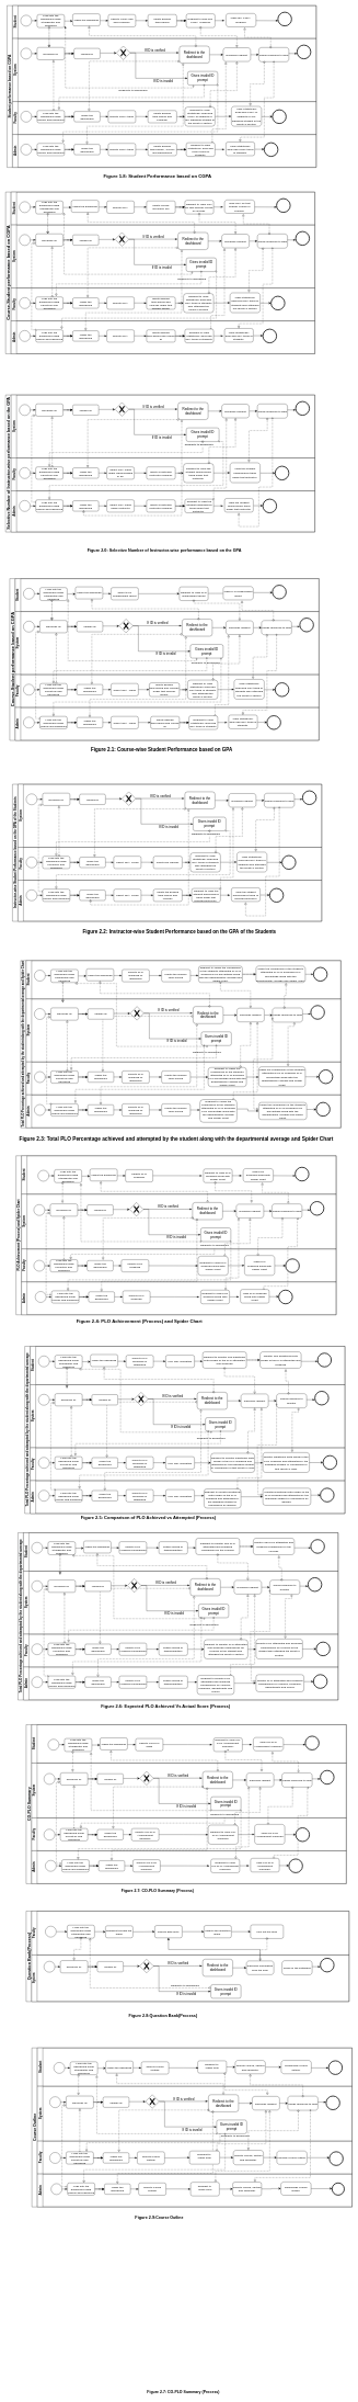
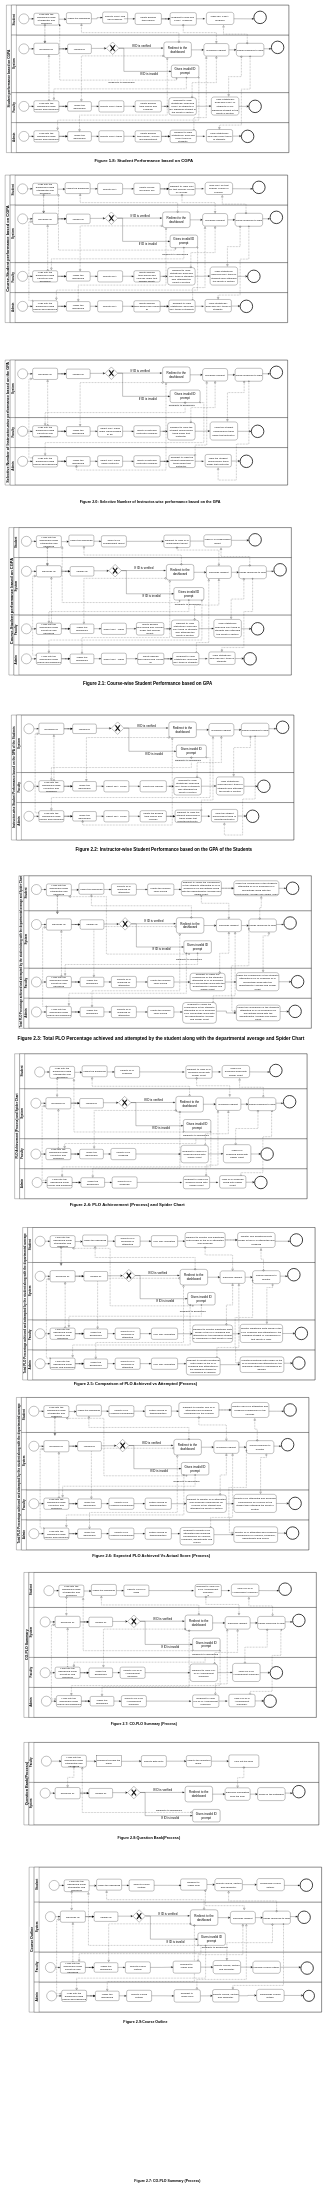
- <mxCell id="8" value="Selects CGPA and Self Progress&amp;nbsp;" style="rounded=1;whiteSpace=wrap;html=1;fontSize=10;" parent="3" vertex="1"><mxGeometry x="350" y="32.5" width="100" height="45" as="geometry" /></mxCell>
+ <mxCell id="8" value="Selects CGPA and Self Progress&amp;nbsp;" style="rounded=1;whiteSpace=wrap;html=1;fontSize=10;" parent="3" vertex="1"><mxGeometry x="365" y="27.5" width="100" height="45" as="geometry" /></mxCell>
- <mxCell id="858" value="Browses through the menu" style="rounded=1;whiteSpace=wrap;html=1;fontSize=10;" parent="852" vertex="1"><mxGeometry x="270" y="53.5" width="100" height="44" as="geometry" /></mxCell>
+ <mxCell id="858" value="Browses through the menu" style="whiteSpace=wrap;html=1;fontSize=10;rounded=0;" parent="852" vertex="1"><mxGeometry x="270" y="53.5" width="100" height="44" as="geometry" /></mxCell>
- <mxCell id="882" value="" style="edgeStyle=elbowEdgeStyle;rounded=0;orthogonalLoop=1;jettySize=auto;elbow=vertical;html=1;fontSize=10;" parent="864" source="879" target="860" edge="1"><mxGeometry relative="1" as="geometry" /></mxCell>
+ <mxCell id="882" value="" style="edgeStyle=elbowEdgeStyle;rounded=0;orthogonalLoop=1;jettySize=auto;elbow=vertical;html=1;fontSize=10;" parent="864" source="879" target="881" edge="1"><mxGeometry relative="1" as="geometry" /></mxCell>
